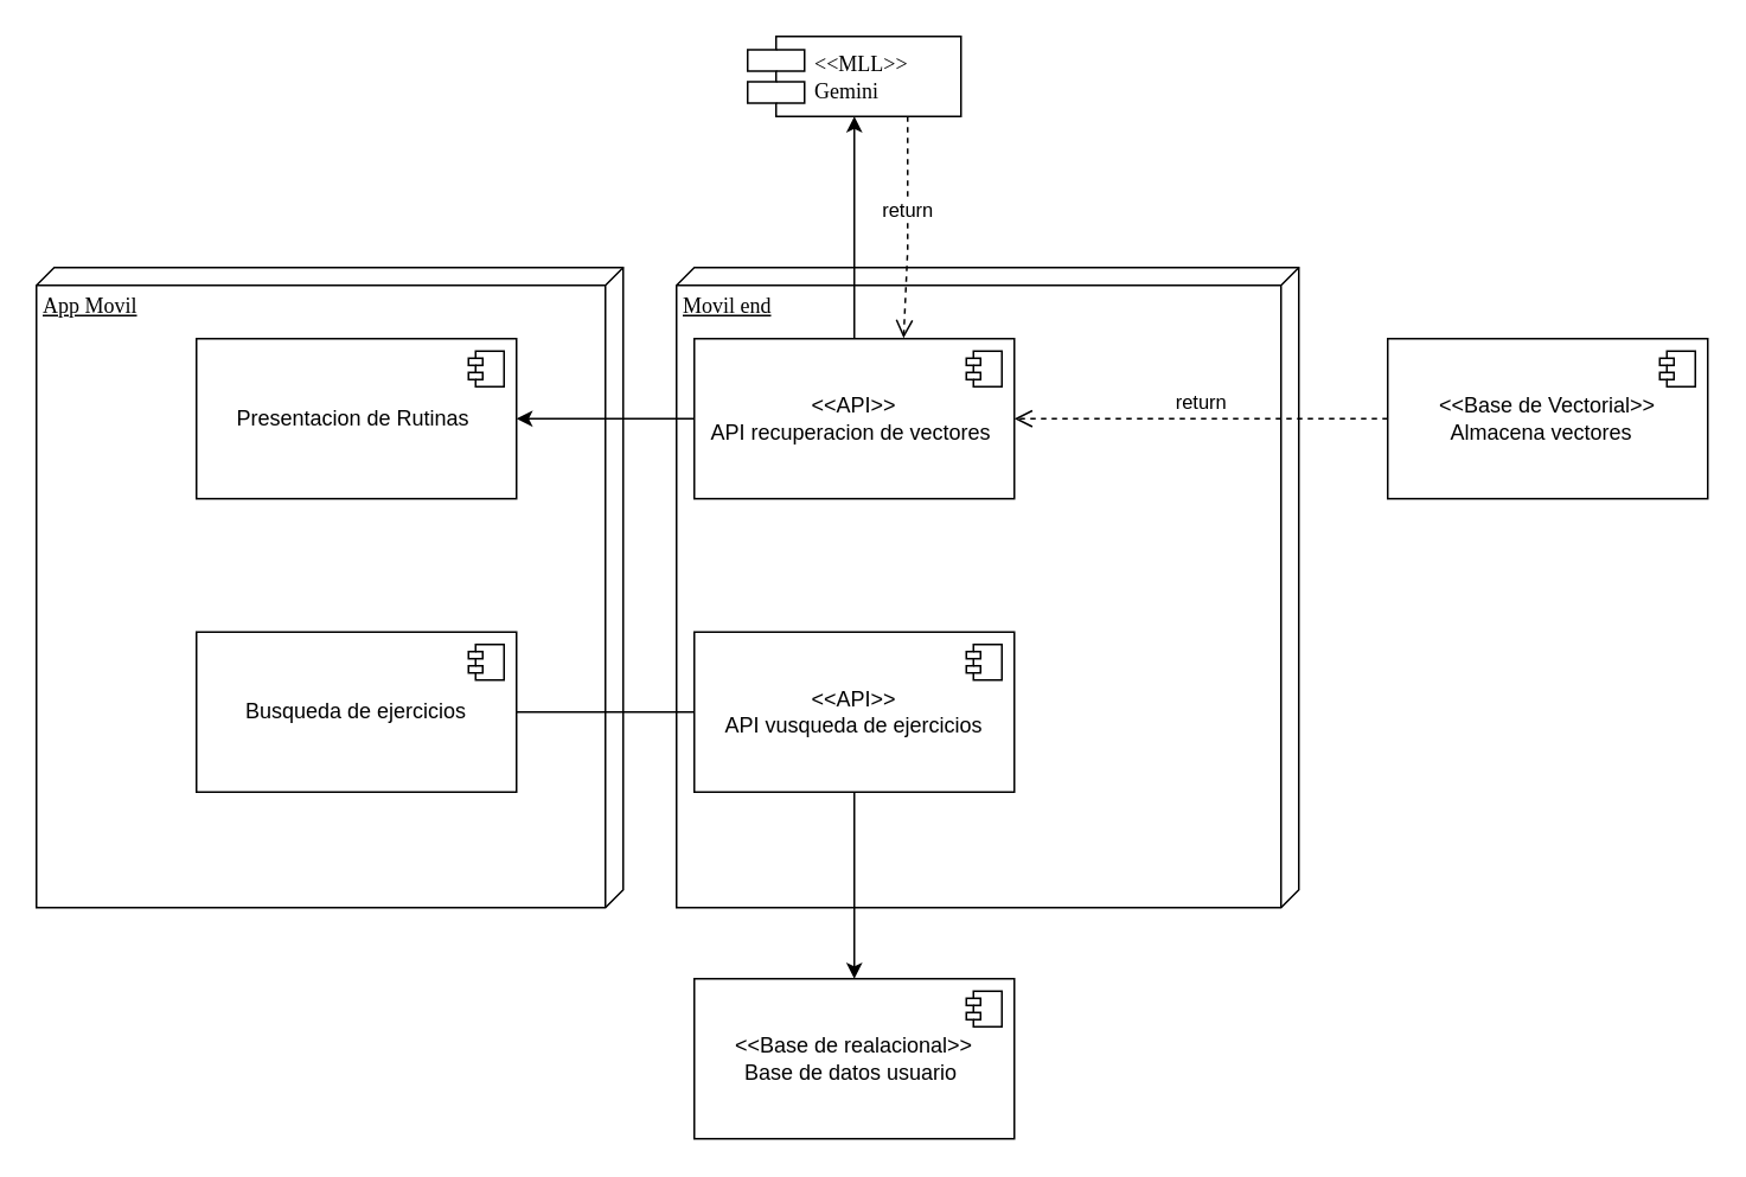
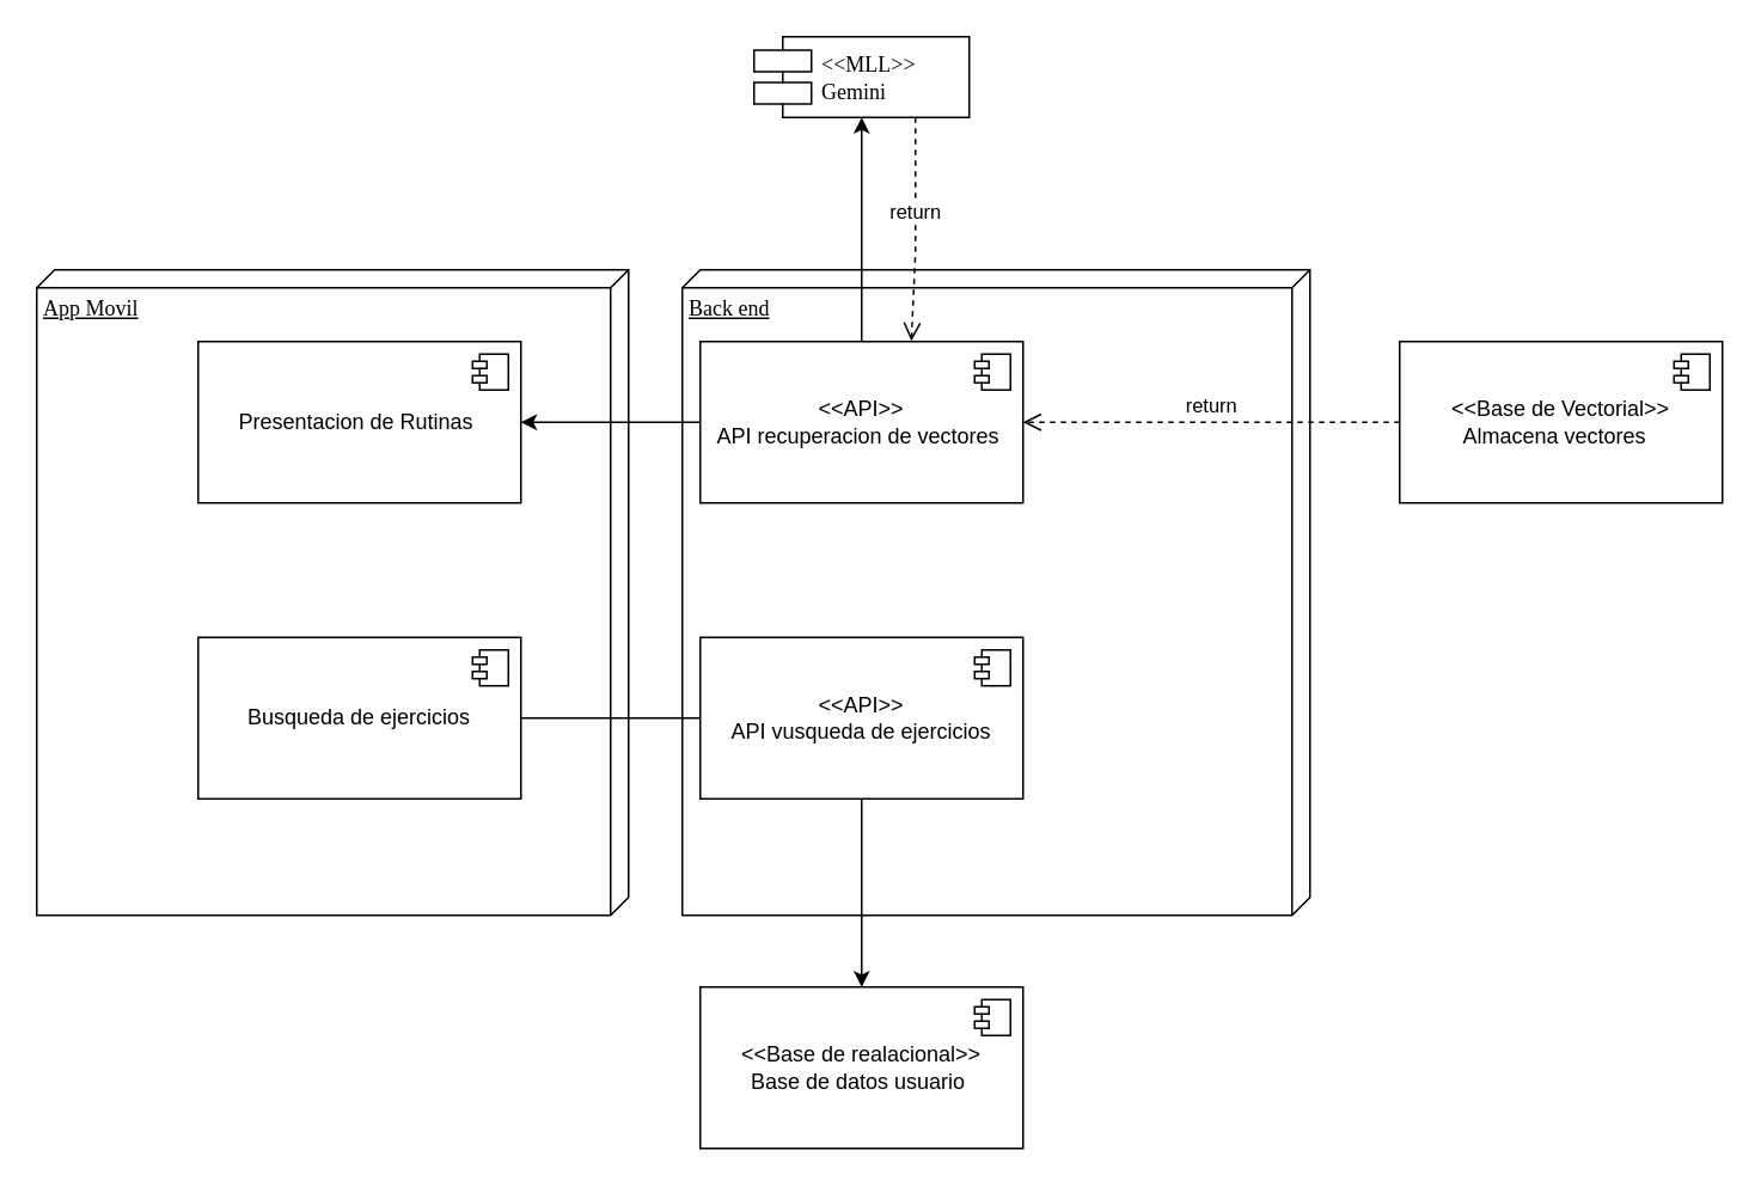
- <mxCell id="3" value="Movil end" style="verticalAlign=top;align=left;spacingTop=8;spacingLeft=2;spacingRight=12;shape=cube;size=10;direction=south;fontStyle=4;html=1;rounded=0;shadow=0;comic=0;labelBackgroundColor=none;strokeWidth=1;fontFamily=Verdana;fontSize=12" vertex="1" parent="1"><mxGeometry x="380" y="150" width="350" height="360" as="geometry" /></mxCell>
+ <mxCell id="3" value="Back end" style="verticalAlign=top;align=left;spacingTop=8;spacingLeft=2;spacingRight=12;shape=cube;size=10;direction=south;fontStyle=4;html=1;rounded=0;shadow=0;comic=0;labelBackgroundColor=none;strokeWidth=1;fontFamily=Verdana;fontSize=12" vertex="1" parent="1"><mxGeometry x="380" y="150" width="350" height="360" as="geometry" /></mxCell>
